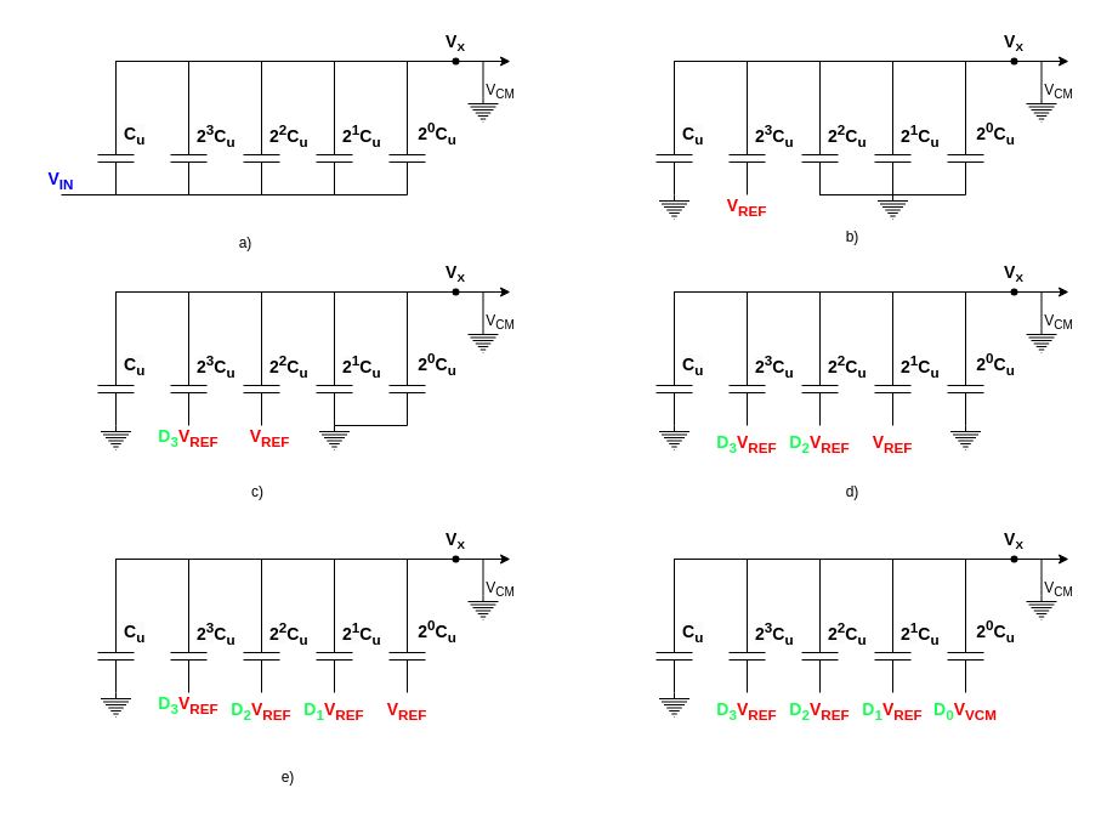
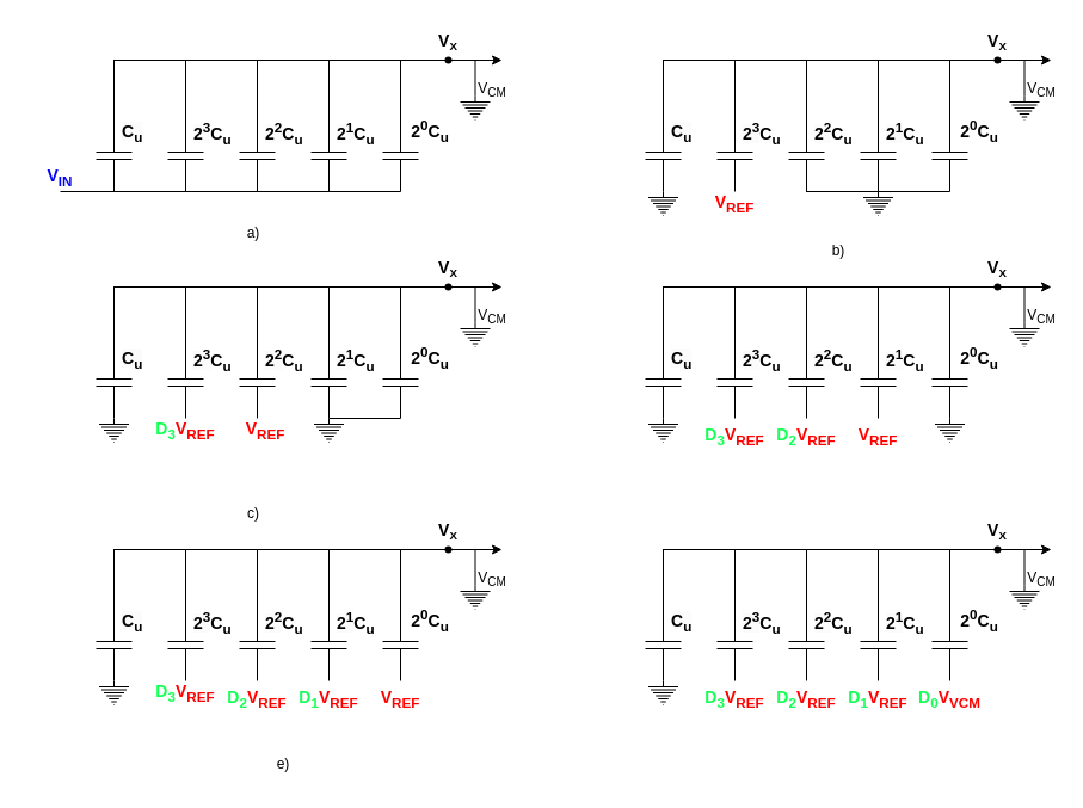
- <mxCell id="161" value="b)" style="text;strokeColor=none;align=center;fillColor=none;html=1;verticalAlign=middle;whiteSpace=wrap;rounded=0;" vertex="1" parent="1"><mxGeometry x="672" y="180" width="60" height="30" as="geometry" /></mxCell>
+ <mxCell id="161" value="b)" style="text;strokeColor=none;align=center;fillColor=none;html=1;verticalAlign=middle;whiteSpace=wrap;rounded=0;" vertex="1" parent="1"><mxGeometry x="672" y="195" width="60" height="30" as="geometry" /></mxCell>
- <mxCell id="160" value="a)" style="text;strokeColor=none;align=center;fillColor=none;html=1;verticalAlign=middle;whiteSpace=wrap;rounded=0;" vertex="1" parent="1"><mxGeometry x="172" y="185" width="60" height="30" as="geometry" /></mxCell>
+ <mxCell id="160" value="a)" style="text;strokeColor=none;align=center;fillColor=none;html=1;verticalAlign=middle;whiteSpace=wrap;rounded=0;" vertex="1" parent="1"><mxGeometry x="182" y="180" width="60" height="30" as="geometry" /></mxCell>
- <mxCell id="162" value="c)" style="text;strokeColor=none;align=center;fillColor=none;html=1;verticalAlign=middle;whiteSpace=wrap;rounded=0;" vertex="1" parent="1"><mxGeometry x="182" y="390" width="60" height="30" as="geometry" /></mxCell>
+ <mxCell id="162" value="c)" style="text;strokeColor=none;align=center;fillColor=none;html=1;verticalAlign=middle;whiteSpace=wrap;rounded=0;" vertex="1" parent="1"><mxGeometry x="182" y="415" width="60" height="30" as="geometry" /></mxCell>
- <mxCell id="163" value="d)" style="text;strokeColor=none;align=center;fillColor=none;html=1;verticalAlign=middle;whiteSpace=wrap;rounded=0;" vertex="1" parent="1"><mxGeometry x="672" y="390" width="60" height="30" as="geometry" /></mxCell>
